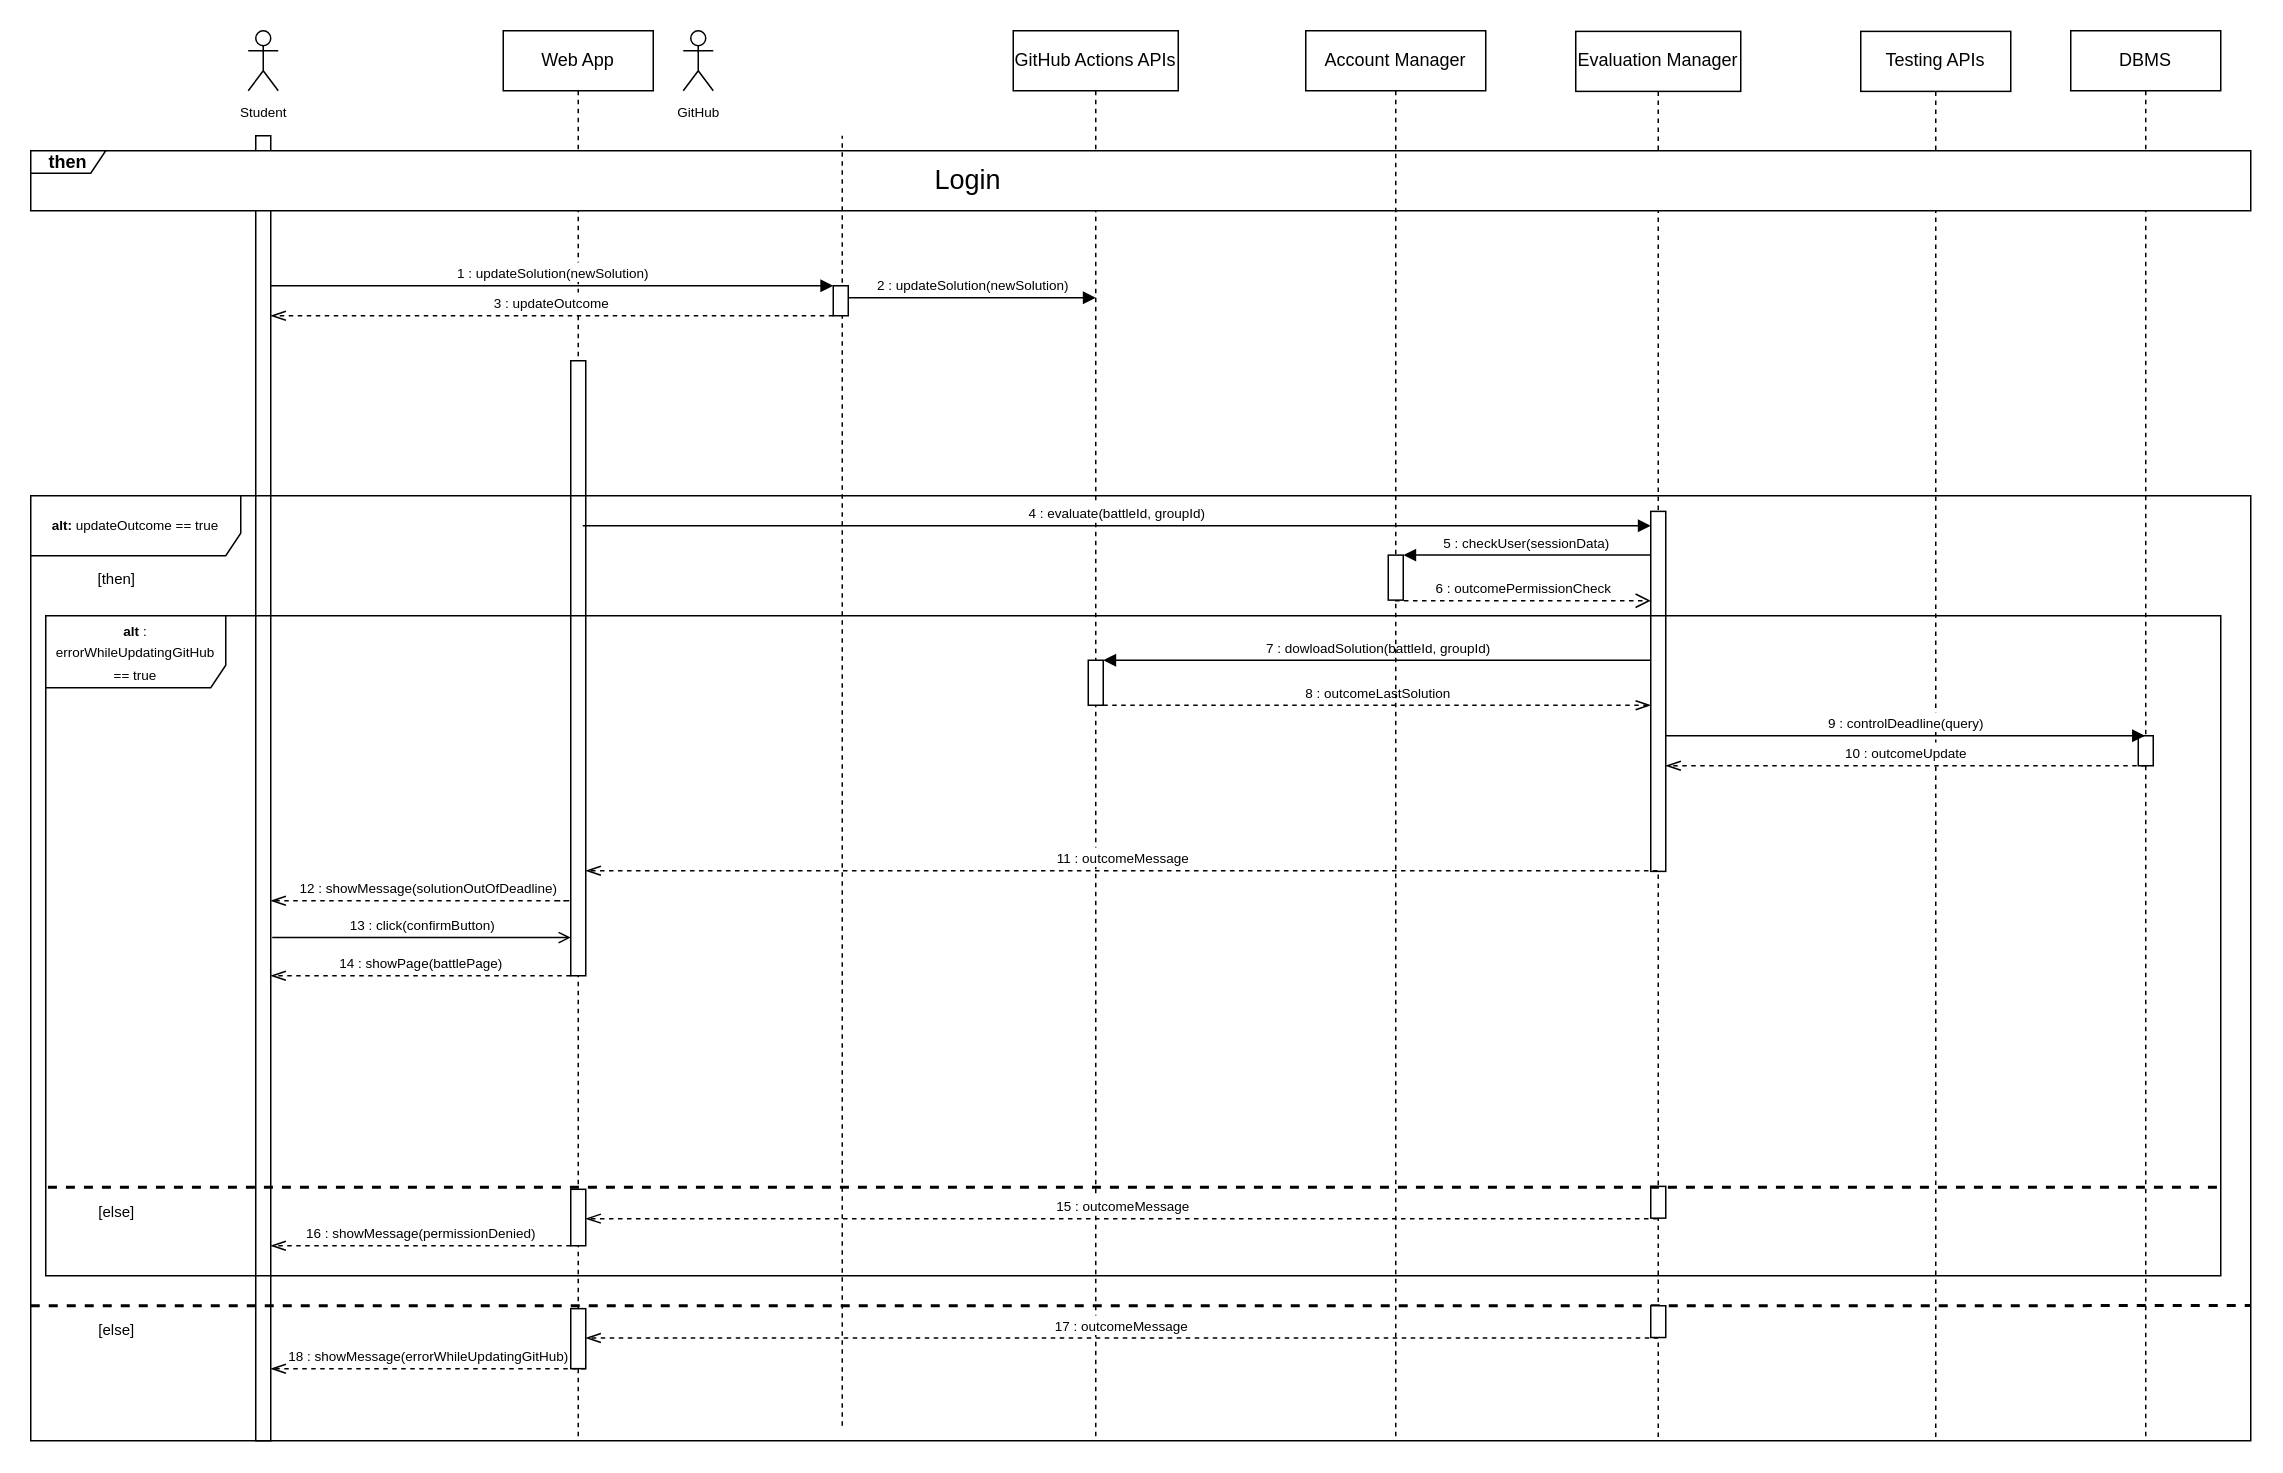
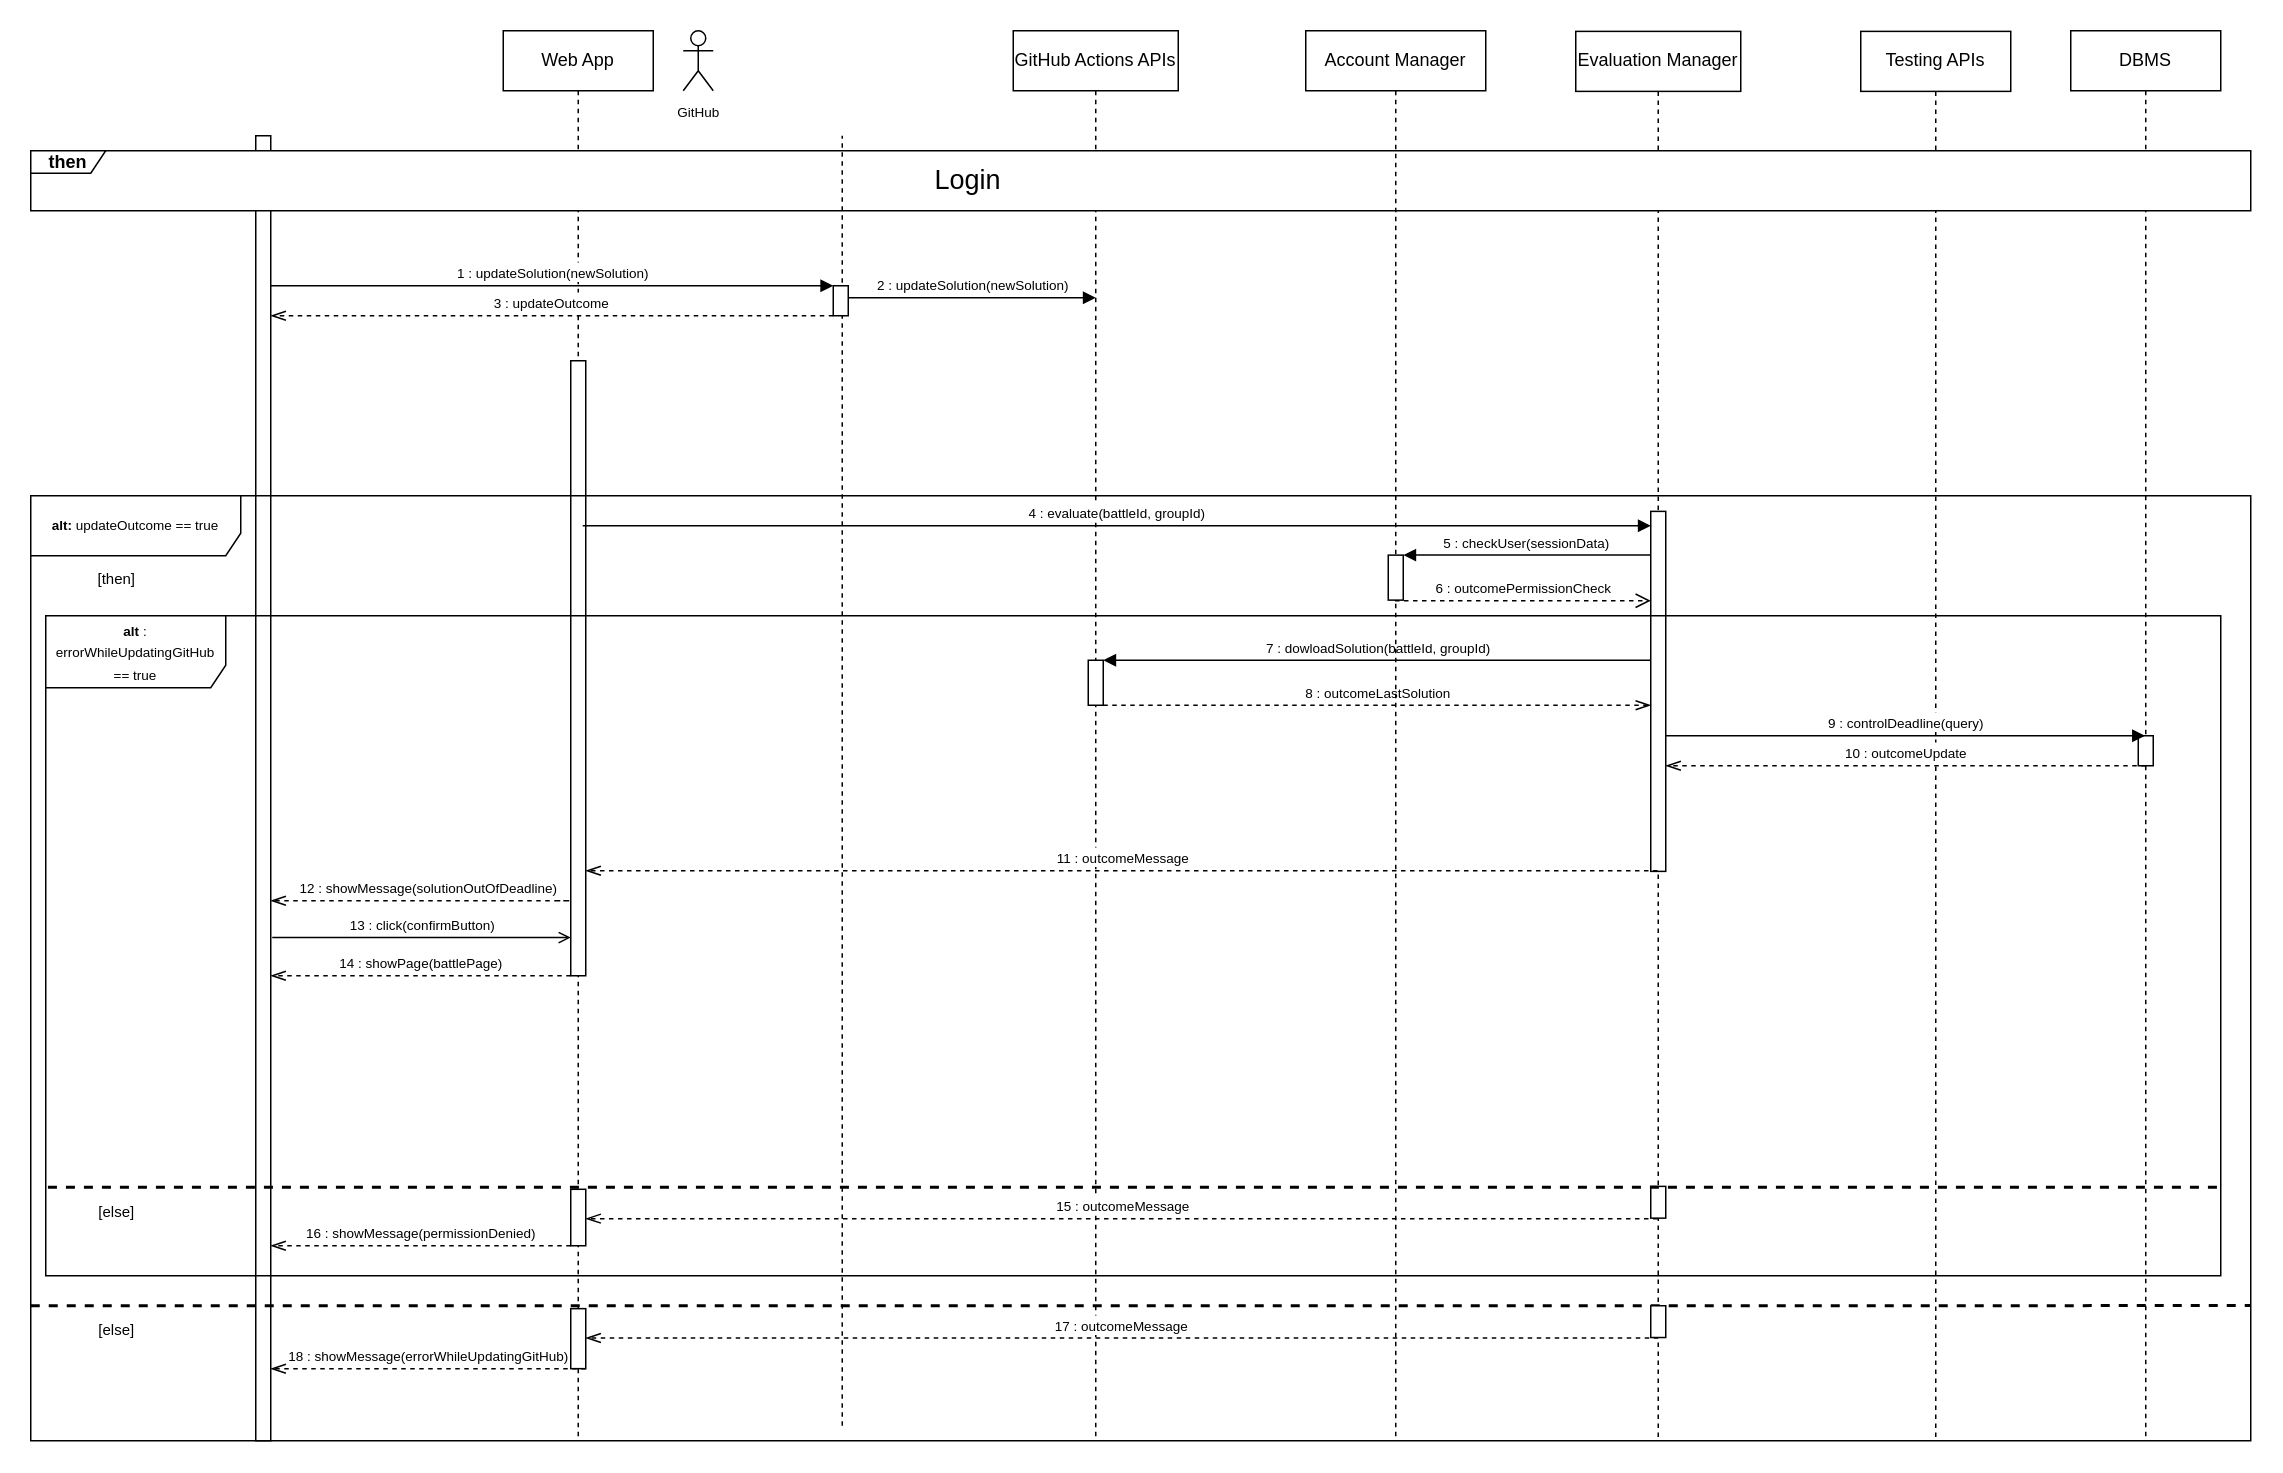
- <mxCell id="9" value="&lt;font style=&quot;font-size: 9px;&quot;&gt;Student&lt;/font&gt;" style="shape=umlActor;verticalLabelPosition=bottom;verticalAlign=top;html=1;outlineConnect=0;" vertex="1" parent="1"><mxGeometry x="165" y="20" width="20" height="40" as="geometry" /></mxCell>
